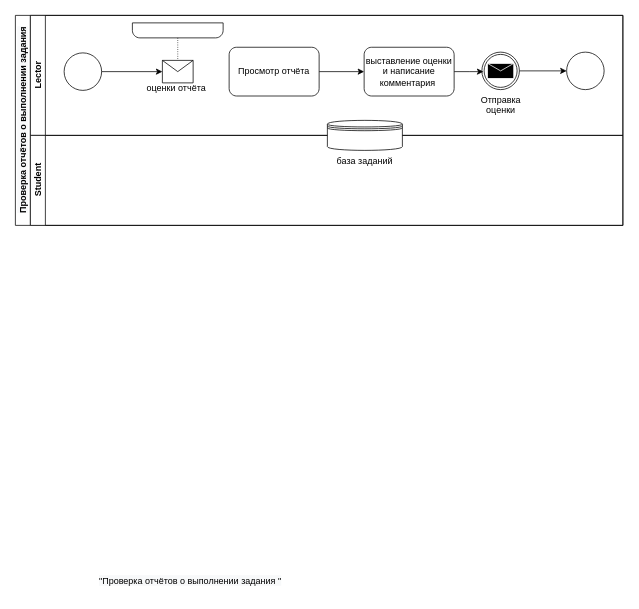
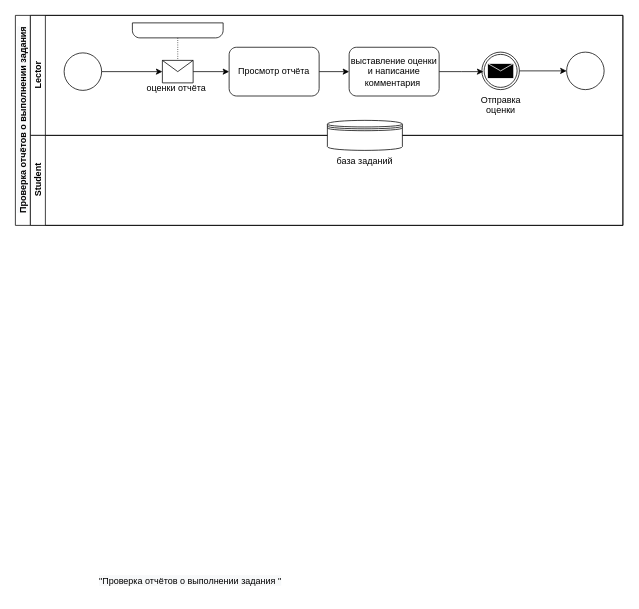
+ <mxCell id="9" value="" style="edgeStyle=orthogonalEdgeStyle;rounded=0;orthogonalLoop=1;jettySize=auto;html=1;entryX=0;entryY=0.5;entryDx=0;entryDy=0;entryPerimeter=0;" parent="4" source="10" target="14" edge="1"><mxGeometry relative="1" as="geometry"><mxPoint x="257.5" y="75" as="targetPoint" /></mxGeometry></mxCell>
- <mxCell id="16" value="выставление оценки и написание комментария " style="points=[[0.25,0,0],[0.5,0,0],[0.75,0,0],[1,0.25,0],[1,0.5,0],[1,0.75,0],[0.75,1,0],[0.5,1,0],[0.25,1,0],[0,0.75,0],[0,0.5,0],[0,0.25,0]];shape=mxgraph.bpmn.task;whiteSpace=wrap;rectStyle=rounded;size=10;taskMarker=abstract;" parent="4" vertex="1"><mxGeometry x="445" y="42.5" width="120" height="65" as="geometry" /></mxCell>
+ <mxCell id="16" value="выставление оценки и написание комментария " style="points=[[0.25,0,0],[0.5,0,0],[0.75,0,0],[1,0.25,0],[1,0.5,0],[1,0.75,0],[0.75,1,0],[0.5,1,0],[0.25,1,0],[0,0.75,0],[0,0.5,0],[0,0.25,0]];shape=mxgraph.bpmn.task;whiteSpace=wrap;rectStyle=rounded;size=10;taskMarker=abstract;" parent="4" vertex="1"><mxGeometry x="425" y="42.5" width="120" height="65" as="geometry" /></mxCell>
